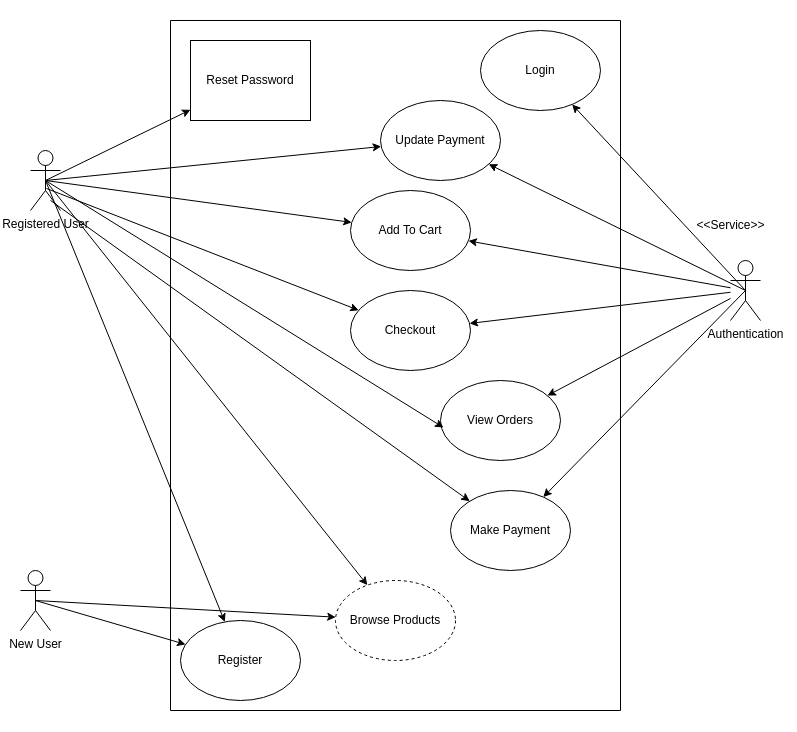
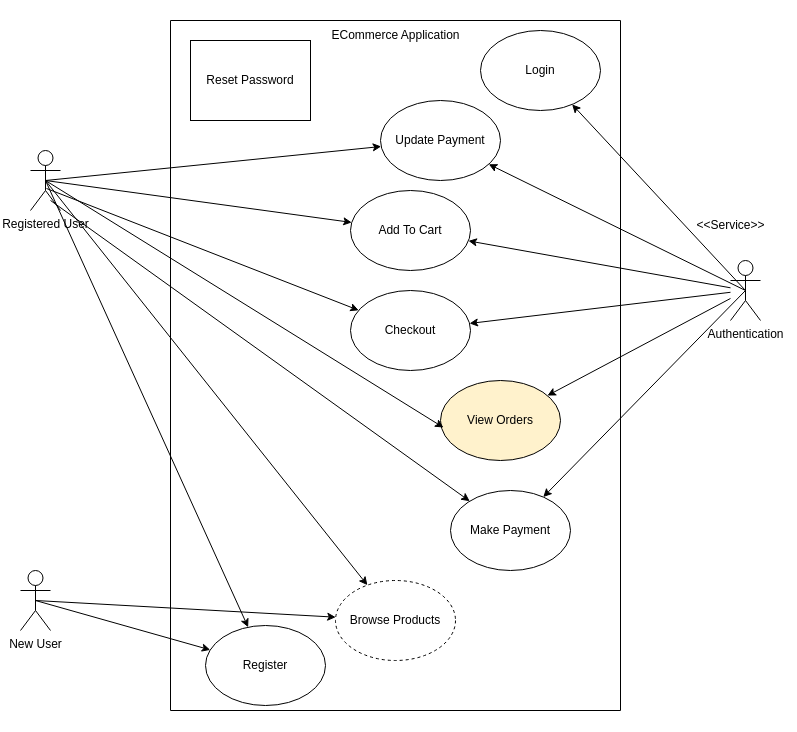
+ <mxCell id="5" value="ECommerce Application" style="text;html=1;align=center;verticalAlign=middle;resizable=0;points=[];autosize=1;strokeColor=none;fillColor=none;" vertex="1" parent="4"><mxGeometry x="150" width="150" height="30" as="geometry" /></mxCell>
- <mxCell id="19" value="" style="endArrow=classic;html=1;rounded=0;exitX=0.5;exitY=0.5;exitDx=0;exitDy=0;exitPerimeter=0;" edge="1" parent="1" source="3" target="10"><mxGeometry width="50" height="50" relative="1" as="geometry"><mxPoint x="300" y="340" as="sourcePoint" /><mxPoint x="350" y="290" as="targetPoint" /></mxGeometry></mxCell>
- <mxCell id="13" value="View Orders" style="ellipse;whiteSpace=wrap;html=1;" vertex="1" parent="4"><mxGeometry x="270" y="360" width="120" height="80" as="geometry" /></mxCell>
+ <mxCell id="13" value="View Orders" style="ellipse;whiteSpace=wrap;html=1;fillColor=#fff2cc;" vertex="1" parent="4"><mxGeometry x="270" y="360" width="120" height="80" as="geometry" /></mxCell>
- <mxCell id="8" value="Register" style="ellipse;whiteSpace=wrap;html=1;" vertex="1" parent="4"><mxGeometry x="10" y="600" width="120" height="80" as="geometry" /></mxCell>
+ <mxCell id="8" value="Register" style="ellipse;whiteSpace=wrap;html=1;" vertex="1" parent="4"><mxGeometry x="35" y="605" width="120" height="80" as="geometry" /></mxCell>
